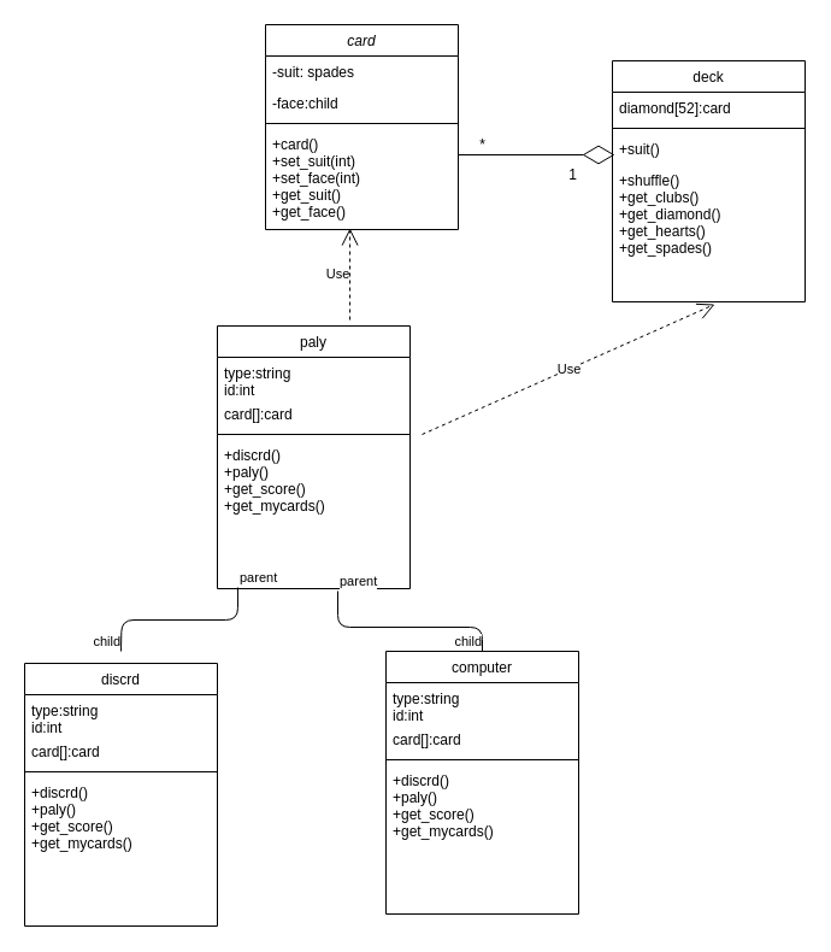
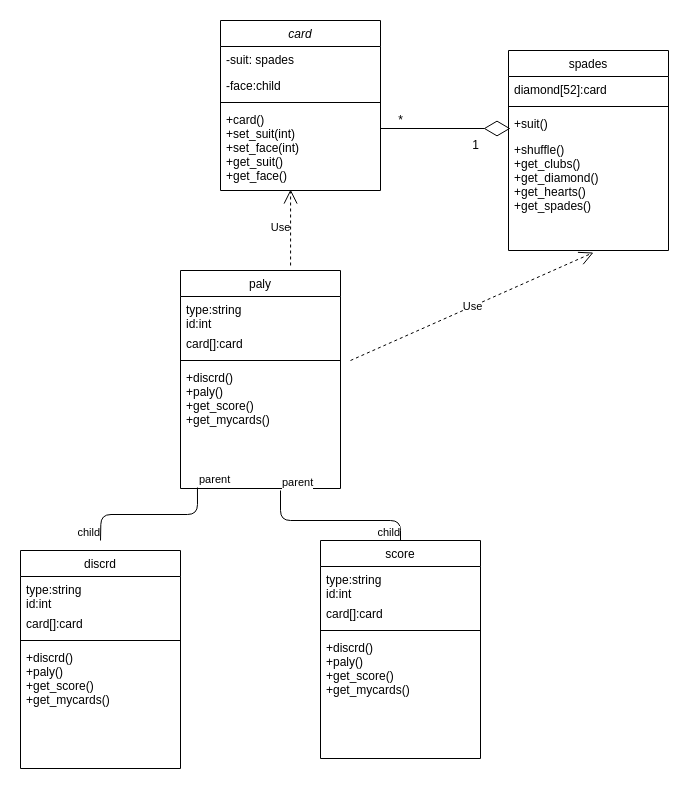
- <mxCell id="18" value="deck" style="swimlane;fontStyle=0;align=center;verticalAlign=top;childLayout=stackLayout;horizontal=1;startSize=26;horizontalStack=0;resizeParent=1;resizeLast=0;collapsible=1;marginBottom=0;rounded=0;shadow=0;strokeWidth=1;" parent="1" vertex="1"><mxGeometry x="508" y="50" width="160" height="200" as="geometry"><mxRectangle x="550" y="140" width="160" height="26" as="alternateBounds" /></mxGeometry></mxCell>
+ <mxCell id="18" value="spades" style="swimlane;fontStyle=0;align=center;verticalAlign=top;childLayout=stackLayout;horizontal=1;startSize=26;horizontalStack=0;resizeParent=1;resizeLast=0;collapsible=1;marginBottom=0;rounded=0;shadow=0;strokeWidth=1;" parent="1" vertex="1"><mxGeometry x="508" y="50" width="160" height="200" as="geometry"><mxRectangle x="550" y="140" width="160" height="26" as="alternateBounds" /></mxGeometry></mxCell>
- <mxCell id="26" value="computer" style="swimlane;fontStyle=0;align=center;verticalAlign=top;childLayout=stackLayout;horizontal=1;startSize=26;horizontalStack=0;resizeParent=1;resizeLast=0;collapsible=1;marginBottom=0;rounded=0;shadow=0;strokeWidth=1;" vertex="1" parent="1"><mxGeometry x="320" y="540" width="160" height="218" as="geometry"><mxRectangle x="130" y="380" width="160" height="26" as="alternateBounds" /></mxGeometry></mxCell>
+ <mxCell id="26" value="score" style="swimlane;fontStyle=0;align=center;verticalAlign=top;childLayout=stackLayout;horizontal=1;startSize=26;horizontalStack=0;resizeParent=1;resizeLast=0;collapsible=1;marginBottom=0;rounded=0;shadow=0;strokeWidth=1;" vertex="1" parent="1"><mxGeometry x="320" y="540" width="160" height="218" as="geometry"><mxRectangle x="130" y="380" width="160" height="26" as="alternateBounds" /></mxGeometry></mxCell>
